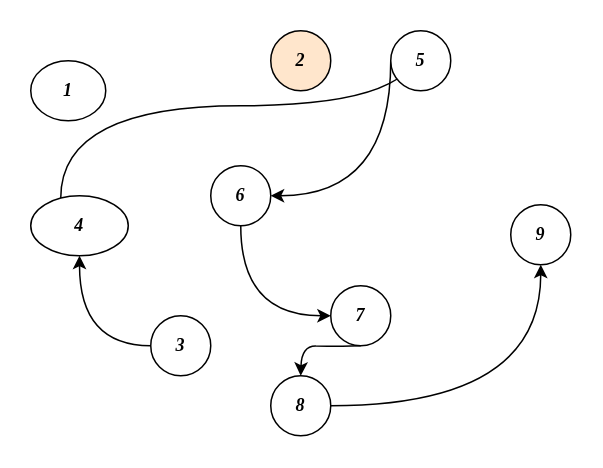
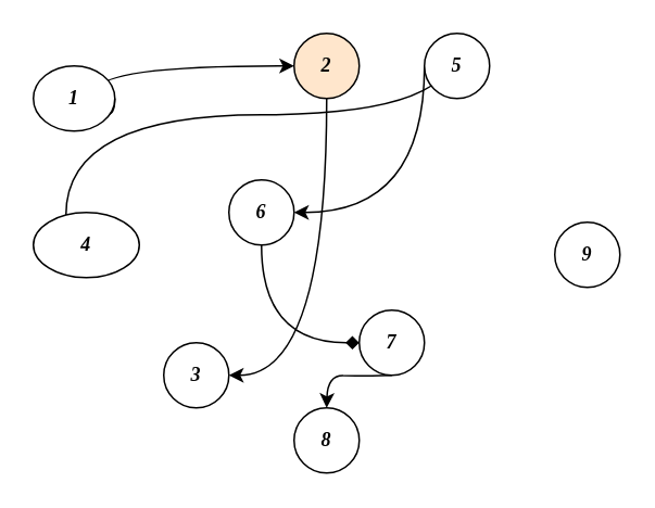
+ <mxCell id="2" style="edgeStyle=orthogonalEdgeStyle;curved=1;orthogonalLoop=1;jettySize=auto;html=1;entryX=0;entryY=0.5;entryDx=0;entryDy=0;fontFamily=Verdana;fontStyle=3;exitX=1;exitY=0.5;exitDx=0;exitDy=0;" edge="1" parent="1" source="3" target="16"><mxGeometry relative="1" as="geometry"><mxPoint x="60" y="70" as="sourcePoint" /><Array as="points"><mxPoint x="60" y="70" /><mxPoint x="60" y="40" /></Array></mxGeometry></mxCell>
+ <mxCell id="15" style="edgeStyle=orthogonalEdgeStyle;curved=1;orthogonalLoop=1;jettySize=auto;html=1;entryX=1;entryY=0.5;entryDx=0;entryDy=0;fontFamily=Verdana;fontStyle=3" edge="1" parent="1" source="16" target="12"><mxGeometry relative="1" as="geometry"><Array as="points"><mxPoint x="200" y="230" /></Array></mxGeometry></mxCell>
- <mxCell id="9" style="edgeStyle=orthogonalEdgeStyle;curved=1;orthogonalLoop=1;jettySize=auto;html=1;entryX=0;entryY=0.5;entryDx=0;entryDy=0;exitX=0.5;exitY=1;exitDx=0;exitDy=0;fontFamily=Verdana;fontStyle=3" edge="1" parent="1" source="10" target="14"><mxGeometry relative="1" as="geometry" /></mxCell>
+ <mxCell id="9" style="edgeStyle=orthogonalEdgeStyle;curved=1;orthogonalLoop=1;jettySize=auto;html=1;entryX=0;entryY=0.5;entryDx=0;entryDy=0;exitX=0.5;exitY=1;exitDx=0;exitDy=0;fontFamily=Verdana;fontStyle=3;endArrow=diamond;" edge="1" parent="1" source="10" target="14"><mxGeometry relative="1" as="geometry" /></mxCell>
- <mxCell id="11" style="edgeStyle=orthogonalEdgeStyle;curved=1;orthogonalLoop=1;jettySize=auto;html=1;entryX=0.5;entryY=1;entryDx=0;entryDy=0;fontFamily=Verdana;fontStyle=3" edge="1" parent="1" source="12" target="6"><mxGeometry relative="1" as="geometry" /></mxCell>
- <mxCell id="7" style="edgeStyle=orthogonalEdgeStyle;curved=1;orthogonalLoop=1;jettySize=auto;html=1;entryX=0.5;entryY=1;entryDx=0;entryDy=0;fontFamily=Verdana;fontStyle=3" edge="1" parent="1" source="8" target="4"><mxGeometry relative="1" as="geometry" /></mxCell>
